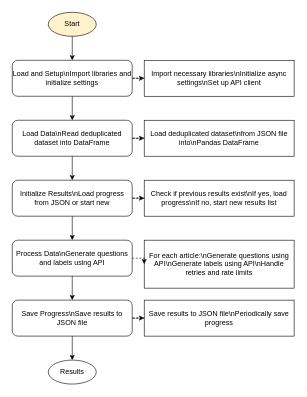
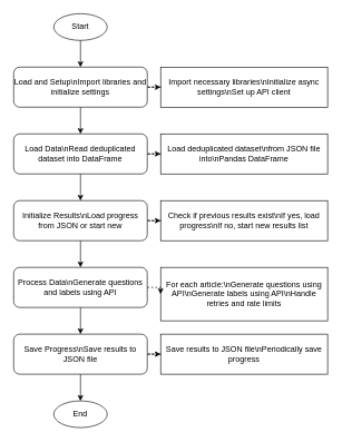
- <mxCell id="2" value="Start" style="ellipse;whiteSpace=wrap;html=1;fillColor=#fff2cc;" vertex="1" parent="1"><mxGeometry x="80" y="20" width="80" height="40" as="geometry" /></mxCell>
+ <mxCell id="2" value="Start" style="ellipse;whiteSpace=wrap;html=1;" vertex="1" parent="1"><mxGeometry x="80" y="20" width="80" height="40" as="geometry" /></mxCell>
- <mxCell id="8" value="Results" style="ellipse;whiteSpace=wrap;html=1;" vertex="1" parent="1"><mxGeometry x="80" y="600" width="80" height="40" as="geometry" /></mxCell>
+ <mxCell id="8" value="End" style="ellipse;whiteSpace=wrap;html=1;" vertex="1" parent="1"><mxGeometry x="80" y="600" width="80" height="40" as="geometry" /></mxCell>
